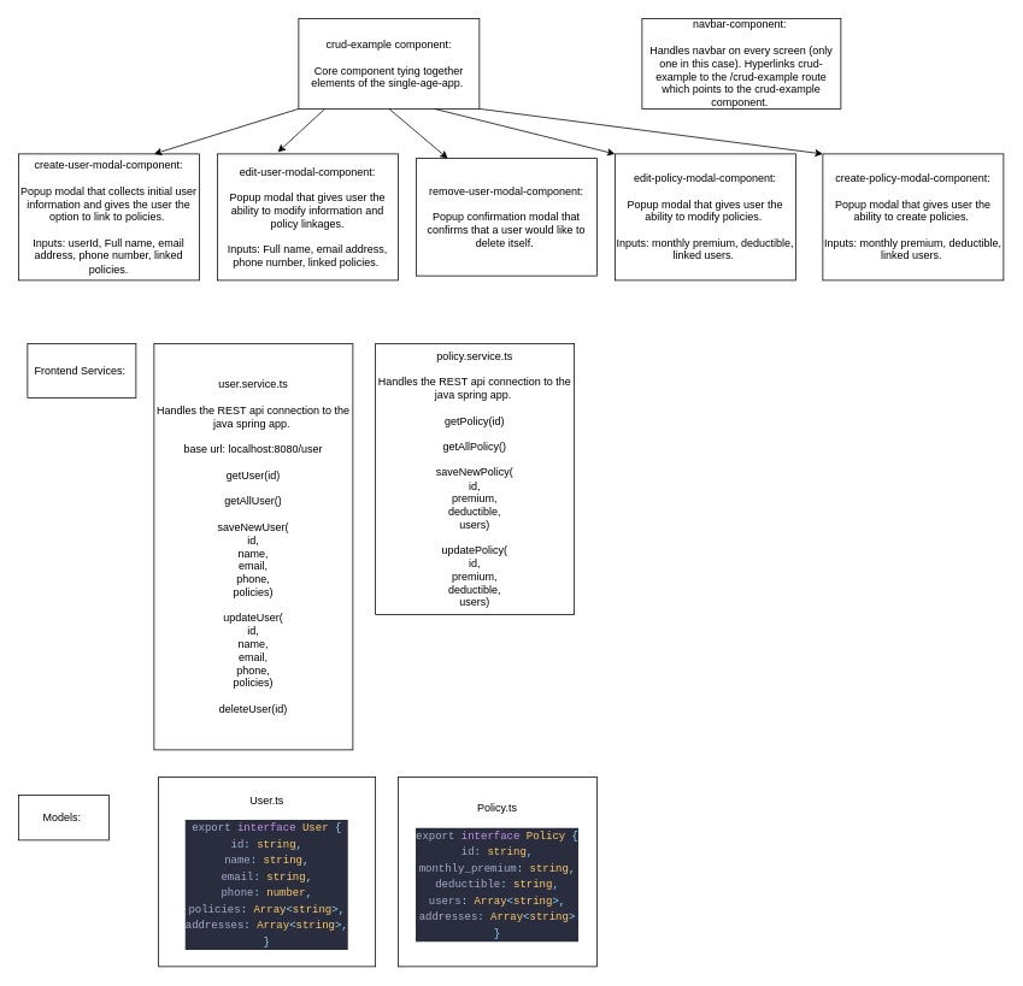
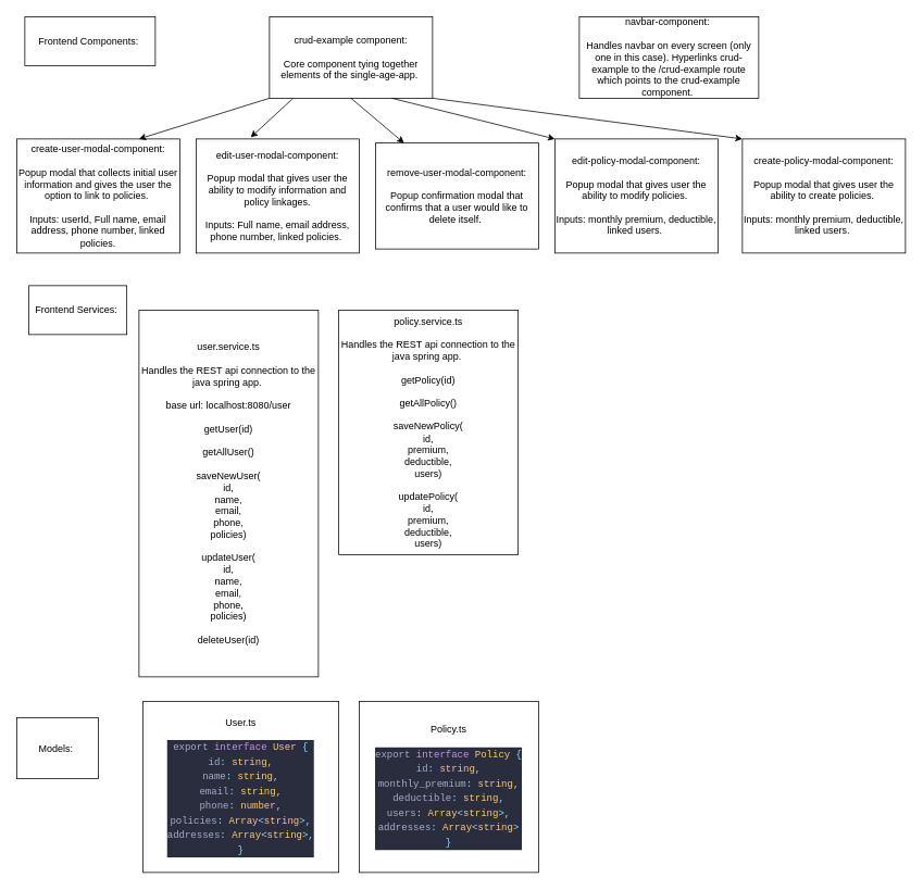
+ <mxCell id="2" value="Frontend Components:&amp;nbsp;" style="rounded=0;whiteSpace=wrap;html=1;" vertex="1" parent="1"><mxGeometry x="30" y="20" width="160" height="60" as="geometry" /></mxCell>
- <mxCell id="15" value="Frontend Services:&amp;nbsp;" style="whiteSpace=wrap;html=1;" vertex="1" parent="1"><mxGeometry x="30" y="380" width="120" height="60" as="geometry" /></mxCell>
+ <mxCell id="15" value="Frontend Services:&amp;nbsp;" style="whiteSpace=wrap;html=1;" vertex="1" parent="1"><mxGeometry x="35" y="350" width="120" height="60" as="geometry" /></mxCell>
- <mxCell id="18" value="Models:&amp;nbsp;" style="whiteSpace=wrap;html=1;" vertex="1" parent="1"><mxGeometry x="20" y="880" width="100" height="50" as="geometry" /></mxCell>
+ <mxCell id="18" value="Models:&amp;nbsp;" style="whiteSpace=wrap;html=1;" vertex="1" parent="1"><mxGeometry x="20" y="880" width="100" height="75" as="geometry" /></mxCell>
